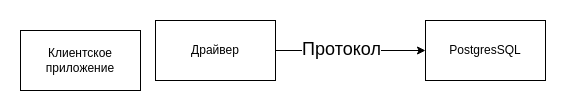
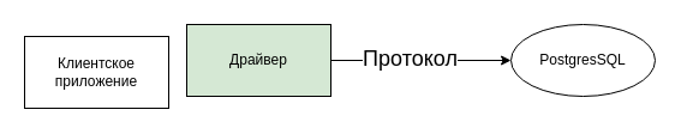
- <mxCell id="5" value="Драйвер" style="rounded=0;whiteSpace=wrap;html=1;" vertex="1" parent="1"><mxGeometry x="155" y="20" width="120" height="60" as="geometry" /></mxCell>
+ <mxCell id="5" value="Драйвер" style="rounded=0;whiteSpace=wrap;html=1;fillColor=#d5e8d4;" vertex="1" parent="1"><mxGeometry x="155" y="20" width="120" height="60" as="geometry" /></mxCell>
- <mxCell id="6" value="PostgresSQL" style="rounded=0;whiteSpace=wrap;html=1;" vertex="1" parent="1"><mxGeometry x="425" y="20" width="120" height="60" as="geometry" /></mxCell>
+ <mxCell id="6" value="PostgresSQL" style="ellipse;whiteSpace=wrap;html=1;" vertex="1" parent="1"><mxGeometry x="425" y="20" width="120" height="60" as="geometry" /></mxCell>
